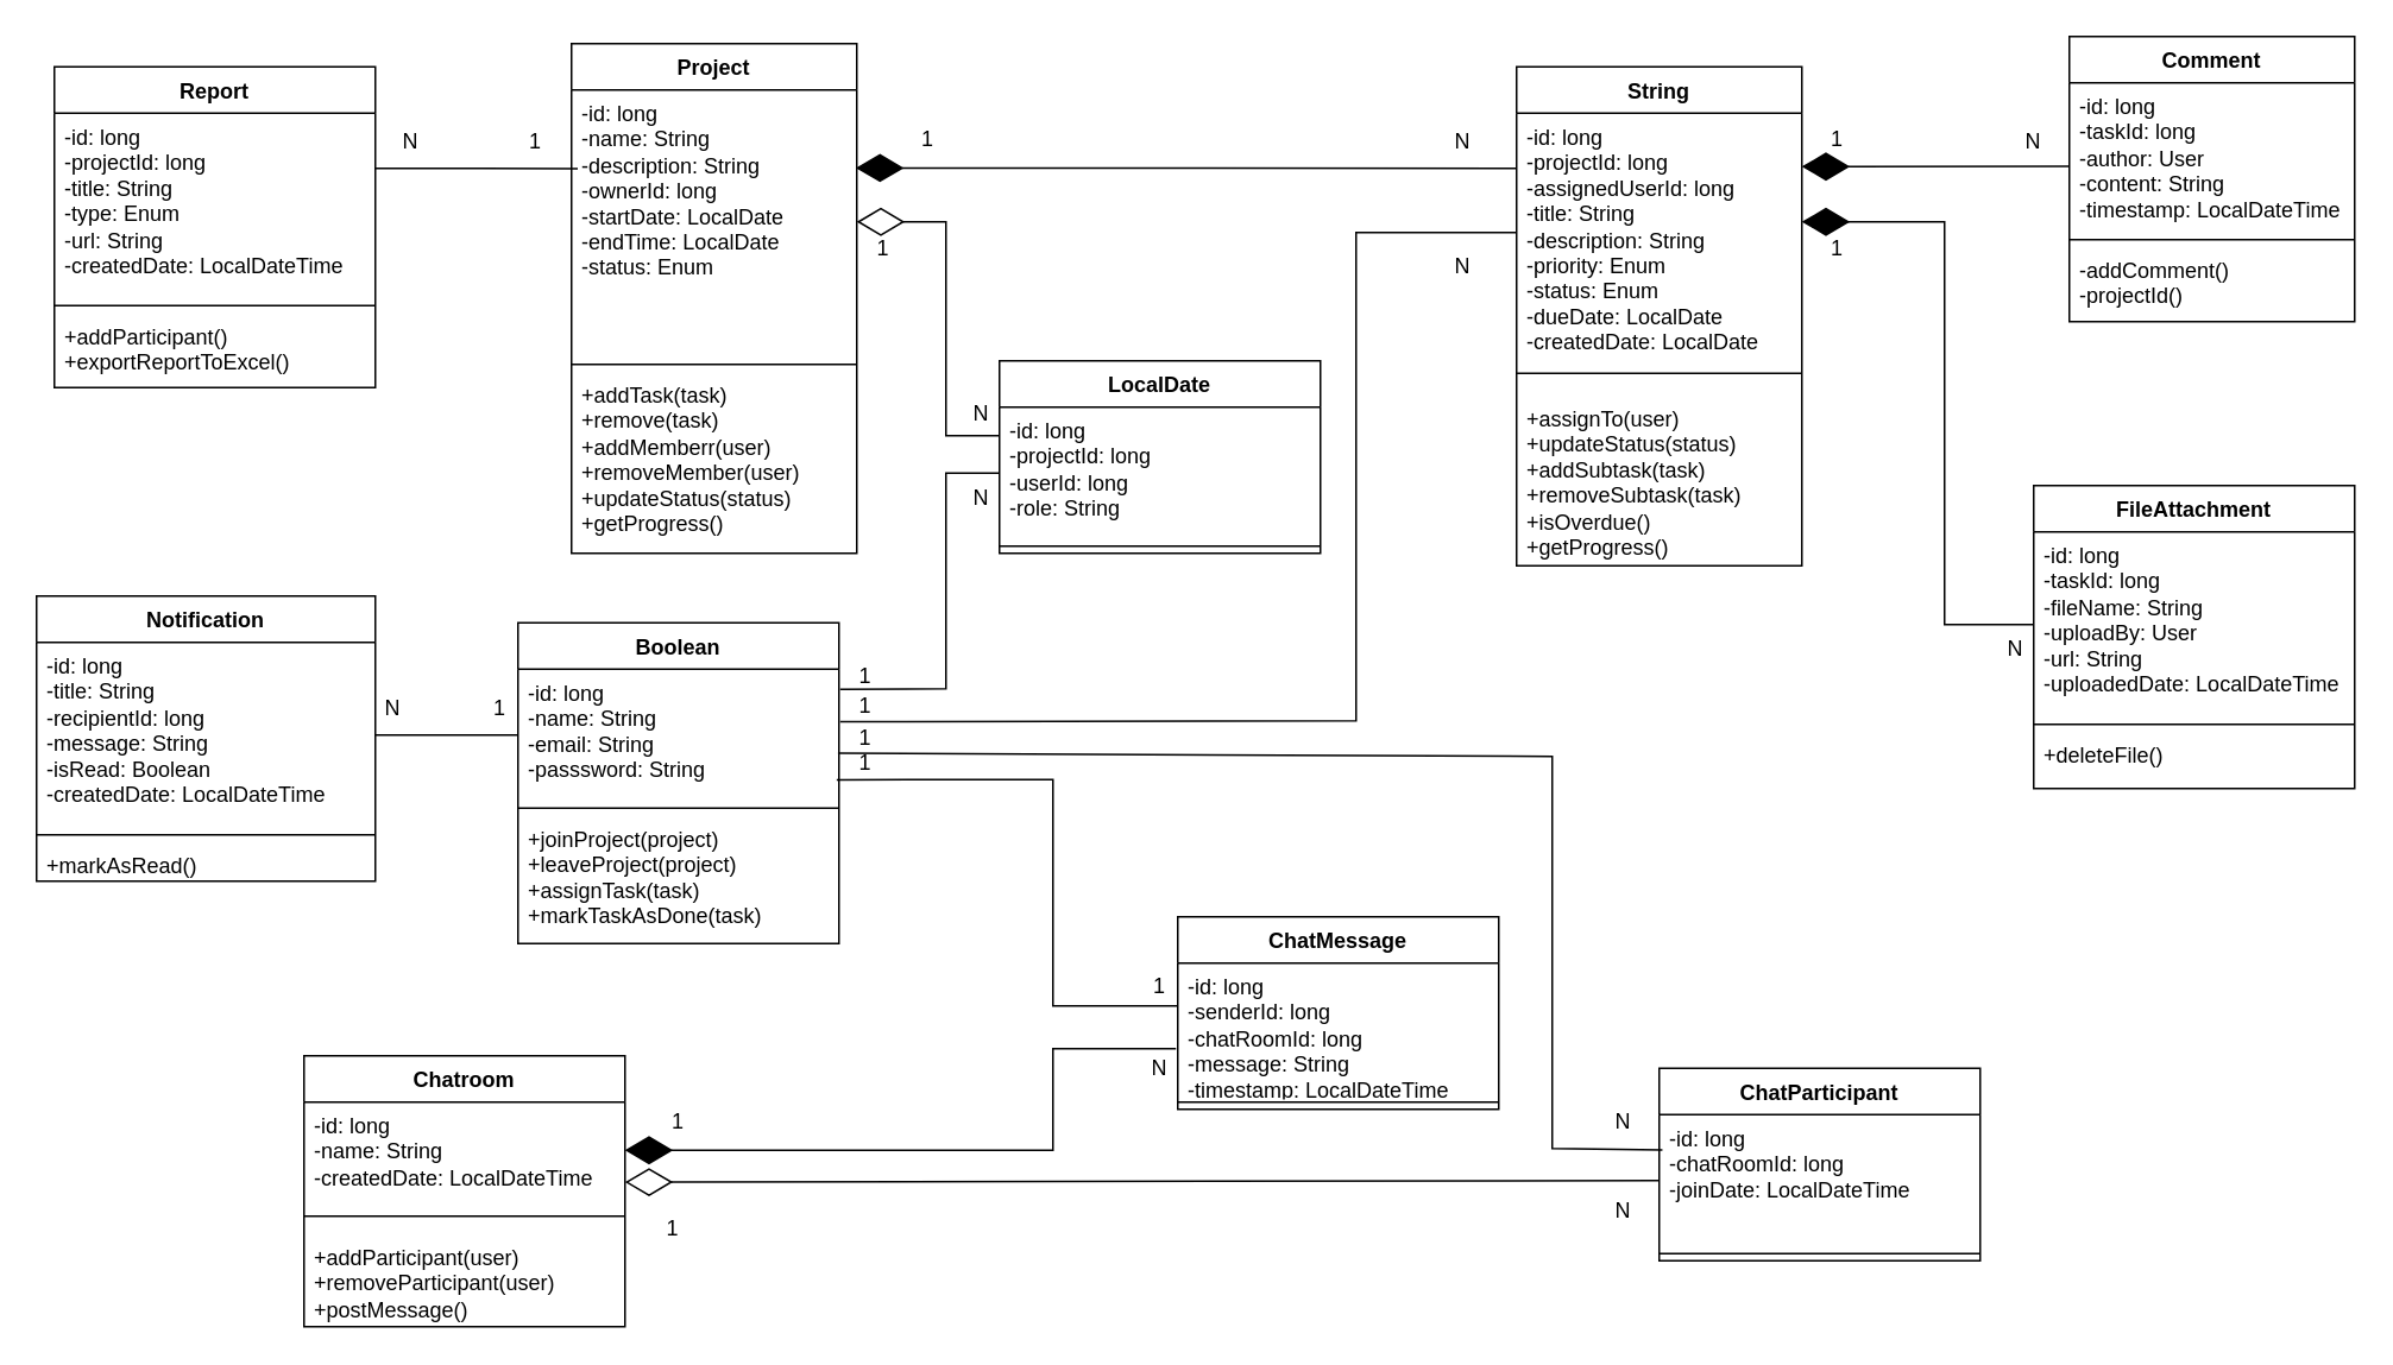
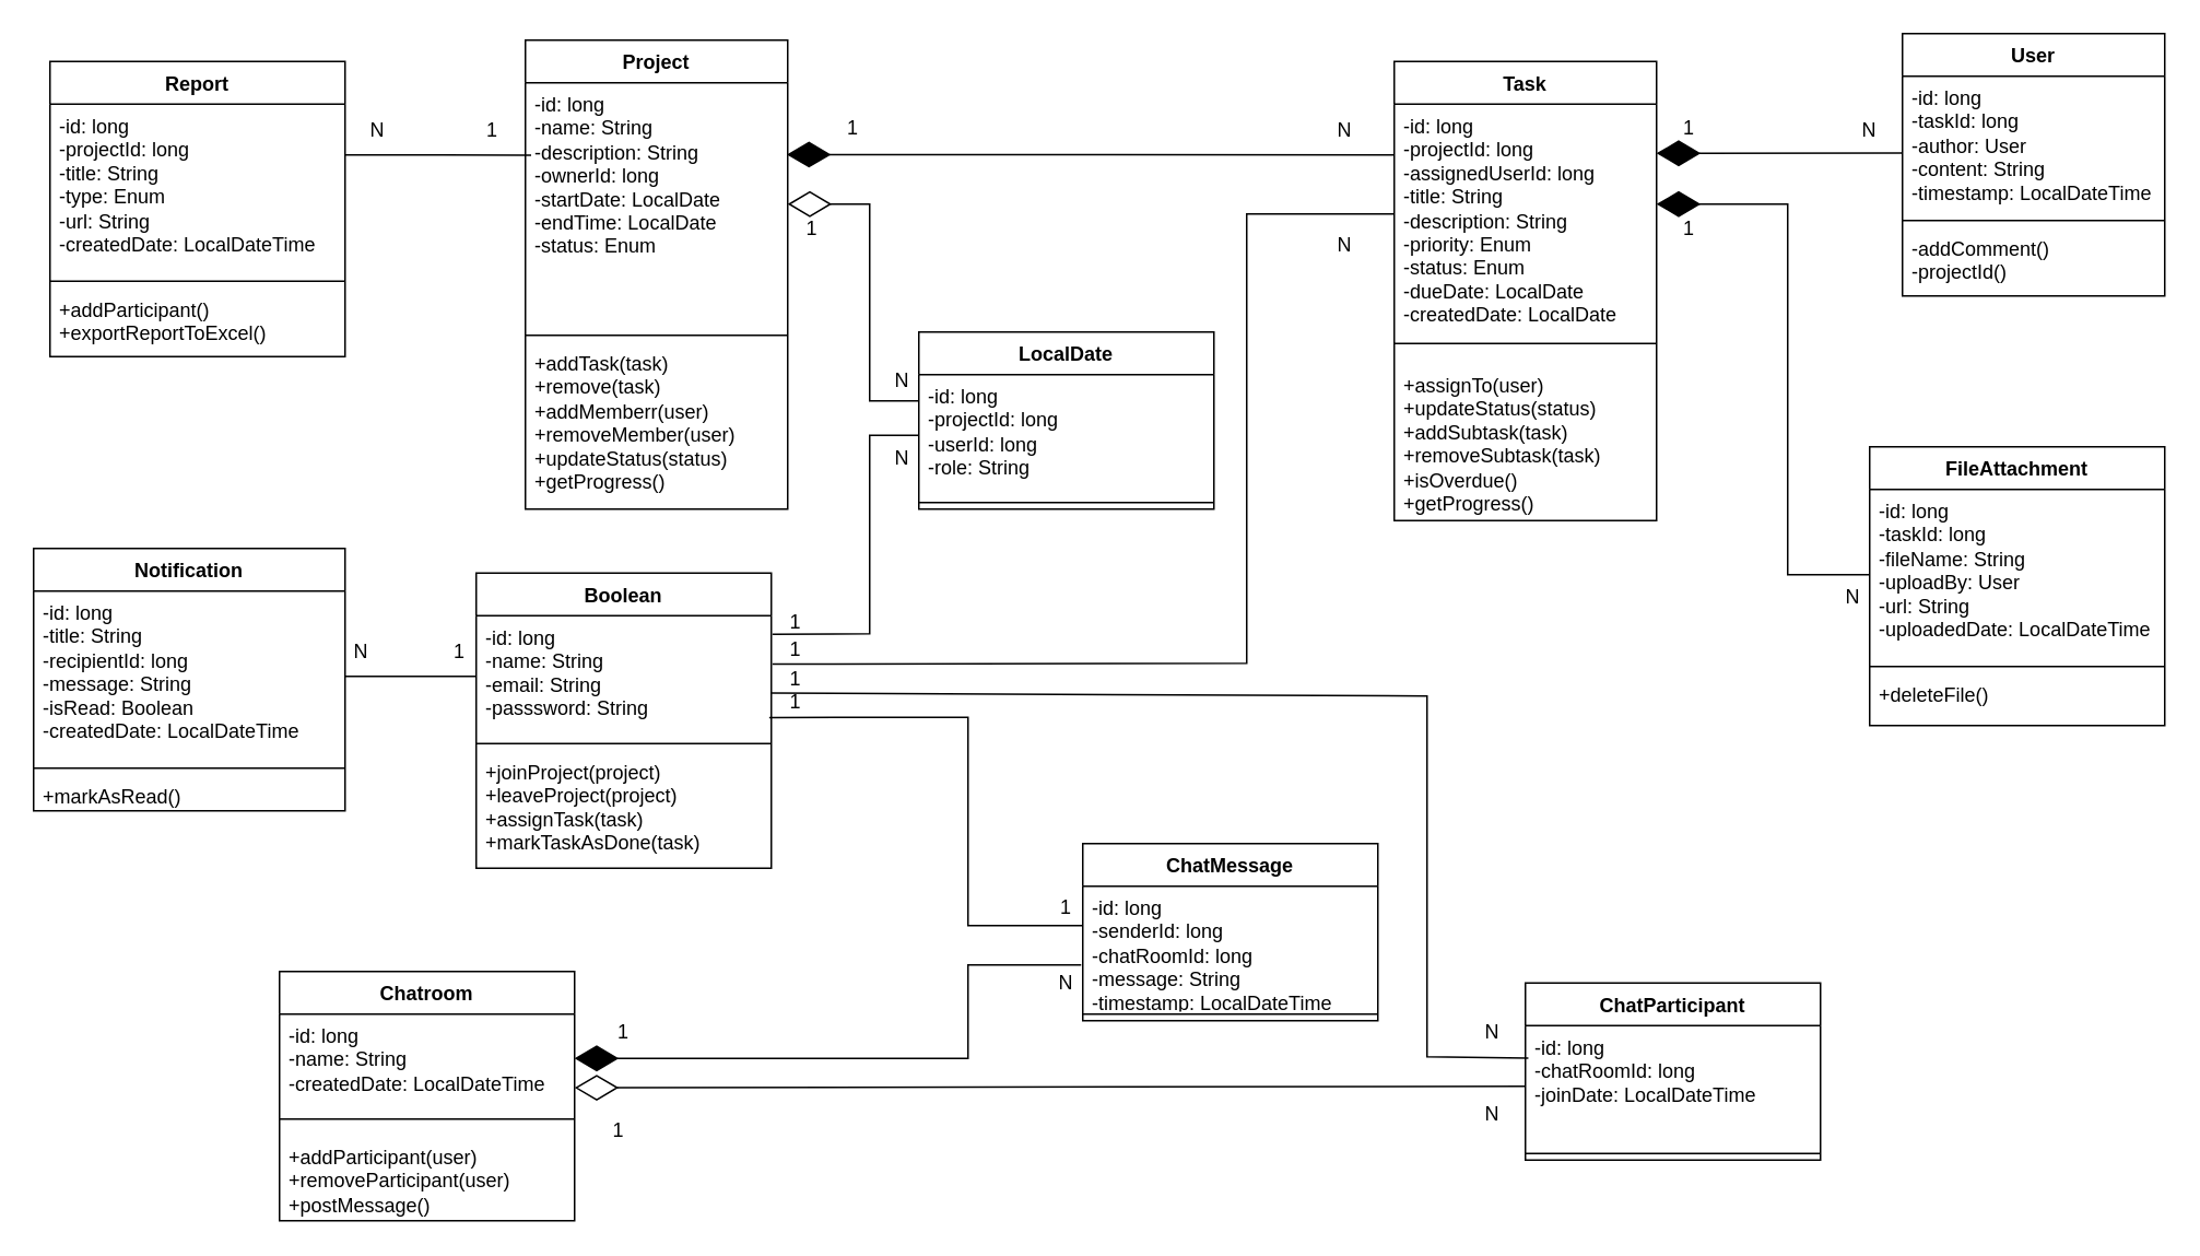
- <mxCell id="15" value="Comment" style="swimlane;fontStyle=1;align=center;verticalAlign=top;childLayout=stackLayout;horizontal=1;startSize=26;horizontalStack=0;resizeParent=1;resizeParentMax=0;resizeLast=0;collapsible=1;marginBottom=0;whiteSpace=wrap;html=1;" parent="1" vertex="1"><mxGeometry x="1160" y="20" width="160" height="160" as="geometry" /></mxCell>
+ <mxCell id="15" value="User" style="swimlane;fontStyle=1;align=center;verticalAlign=top;childLayout=stackLayout;horizontal=1;startSize=26;horizontalStack=0;resizeParent=1;resizeParentMax=0;resizeLast=0;collapsible=1;marginBottom=0;whiteSpace=wrap;html=1;" parent="1" vertex="1"><mxGeometry x="1160" y="20" width="160" height="160" as="geometry" /></mxCell>
- <mxCell id="6" value="String" style="swimlane;fontStyle=1;align=center;verticalAlign=top;childLayout=stackLayout;horizontal=1;startSize=26;horizontalStack=0;resizeParent=1;resizeParentMax=0;resizeLast=0;collapsible=1;marginBottom=0;whiteSpace=wrap;html=1;" parent="1" vertex="1"><mxGeometry x="850" y="37" width="160" height="280" as="geometry" /></mxCell>
+ <mxCell id="6" value="Task" style="swimlane;fontStyle=1;align=center;verticalAlign=top;childLayout=stackLayout;horizontal=1;startSize=26;horizontalStack=0;resizeParent=1;resizeParentMax=0;resizeLast=0;collapsible=1;marginBottom=0;whiteSpace=wrap;html=1;" parent="1" vertex="1"><mxGeometry x="850" y="37" width="160" height="280" as="geometry" /></mxCell>
